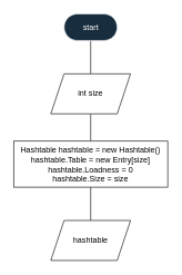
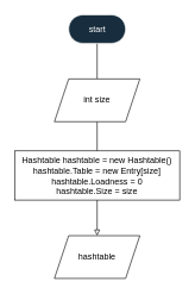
- <mxCell id="6" style="edgeStyle=orthogonalEdgeStyle;rounded=0;orthogonalLoop=1;jettySize=auto;html=1;entryX=0.5;entryY=0;entryDx=0;entryDy=0;endArrow=none;endFill=0;" edge="1" parent="1" source="7" target="8"><mxGeometry relative="1" as="geometry" /></mxCell>
+ <mxCell id="6" style="edgeStyle=orthogonalEdgeStyle;rounded=0;orthogonalLoop=1;jettySize=auto;html=1;entryX=0.5;entryY=0;entryDx=0;entryDy=0;endArrow=block;endFill=0;" edge="1" parent="1" source="7" target="8"><mxGeometry relative="1" as="geometry" /></mxCell>
